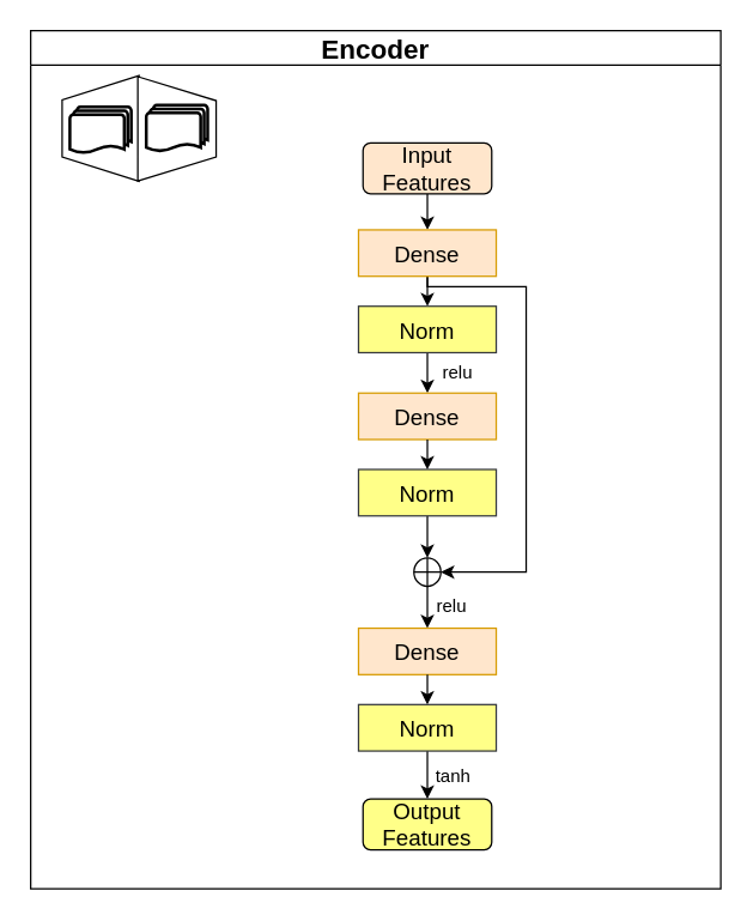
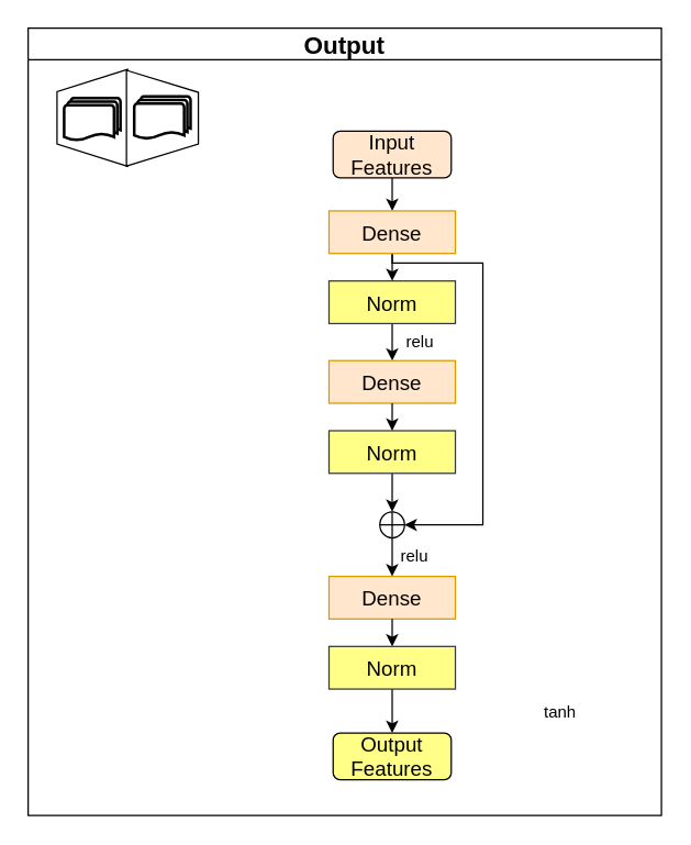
- <mxCell id="2" value="Encoder" style="swimlane;fontSize=18;" parent="1" vertex="1"><mxGeometry x="20" y="20" width="461" height="573" as="geometry" /></mxCell>
+ <mxCell id="2" value="Output" style="swimlane;fontSize=18;" parent="1" vertex="1"><mxGeometry x="20" y="20" width="461" height="573" as="geometry" /></mxCell>
- <mxCell id="28" value="tanh" style="text;html=1;align=center;verticalAlign=middle;resizable=0;points=[];autosize=1;strokeColor=none;fillColor=none;" vertex="1" parent="2"><mxGeometry x="261" y="484" width="41" height="27" as="geometry" /></mxCell>
+ <mxCell id="28" value="tanh" style="text;html=1;align=center;verticalAlign=middle;resizable=0;points=[];autosize=1;strokeColor=none;fillColor=none;" vertex="1" parent="2"><mxGeometry x="366" y="484" width="41" height="27" as="geometry" /></mxCell>
